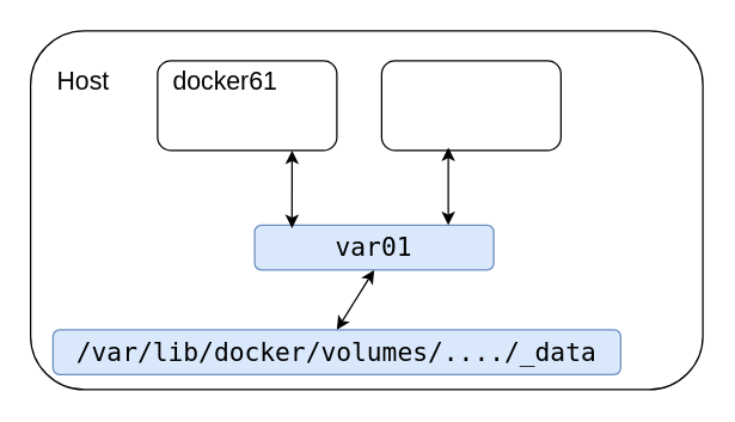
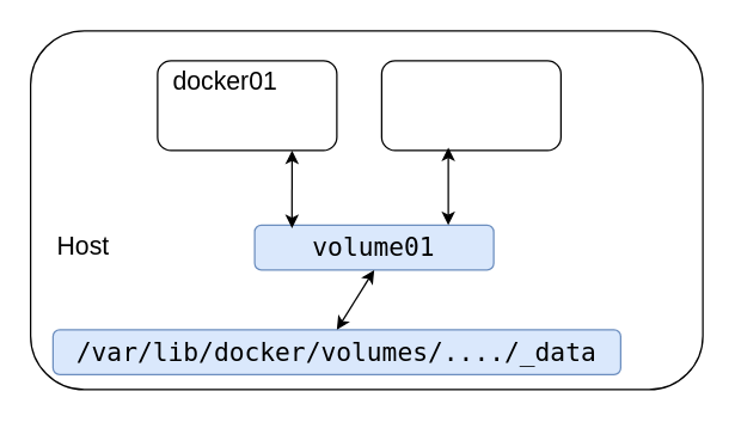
- <mxCell id="3" value="Host" style="text;html=1;align=center;verticalAlign=middle;resizable=0;points=[];autosize=1;strokeColor=none;fillColor=none;fontSize=17;" vertex="1" parent="1"><mxGeometry x="25" y="40" width="60" height="30" as="geometry" /></mxCell>
+ <mxCell id="3" value="Host" style="text;html=1;align=center;verticalAlign=middle;resizable=0;points=[];autosize=1;strokeColor=none;fillColor=none;fontSize=17;" vertex="1" parent="1"><mxGeometry x="25" y="150" width="60" height="30" as="geometry" /></mxCell>
- <mxCell id="5" value="docker61" style="text;html=1;align=center;verticalAlign=middle;resizable=0;points=[];autosize=1;strokeColor=none;fillColor=none;fontSize=17;" vertex="1" parent="1"><mxGeometry x="105" y="40" width="90" height="30" as="geometry" /></mxCell>
+ <mxCell id="5" value="docker01" style="text;html=1;align=center;verticalAlign=middle;resizable=0;points=[];autosize=1;strokeColor=none;fillColor=none;fontSize=17;" vertex="1" parent="1"><mxGeometry x="105" y="40" width="90" height="30" as="geometry" /></mxCell>
- <mxCell id="8" value="&lt;pre style=&quot;border-color: var(--border-color); font-size: 17px;&quot; class=&quot;chroma&quot; tabindex=&quot;0&quot;&gt;&lt;code style=&quot;border-color: var(--border-color);&quot; data-lang=&quot;fallback&quot; class=&quot;language-fallback&quot;&gt;var01&lt;/code&gt;&lt;/pre&gt;" style="rounded=1;whiteSpace=wrap;html=1;fillColor=#dae8fc;strokeColor=#6c8ebf;" vertex="1" parent="1"><mxGeometry x="170" y="150" width="160" height="30" as="geometry" /></mxCell>
+ <mxCell id="8" value="&lt;pre style=&quot;border-color: var(--border-color); font-size: 17px;&quot; class=&quot;chroma&quot; tabindex=&quot;0&quot;&gt;&lt;code style=&quot;border-color: var(--border-color);&quot; data-lang=&quot;fallback&quot; class=&quot;language-fallback&quot;&gt;volume01&lt;/code&gt;&lt;/pre&gt;" style="rounded=1;whiteSpace=wrap;html=1;fillColor=#dae8fc;strokeColor=#6c8ebf;" vertex="1" parent="1"><mxGeometry x="170" y="150" width="160" height="30" as="geometry" /></mxCell>
